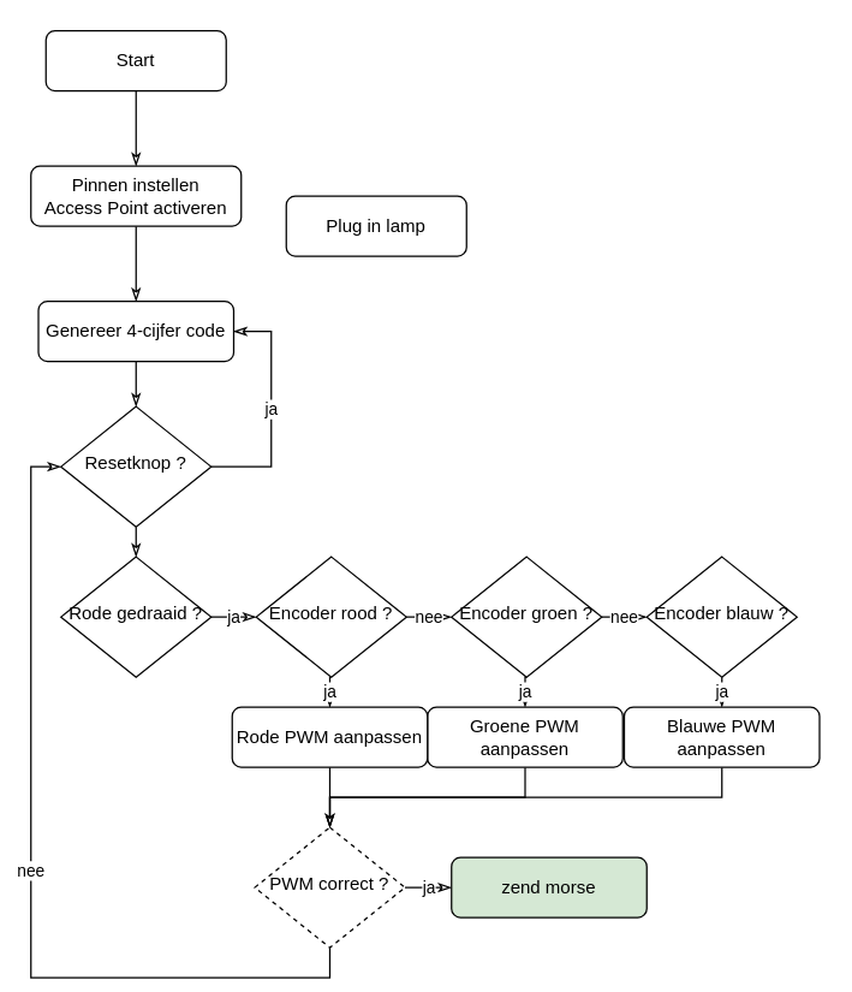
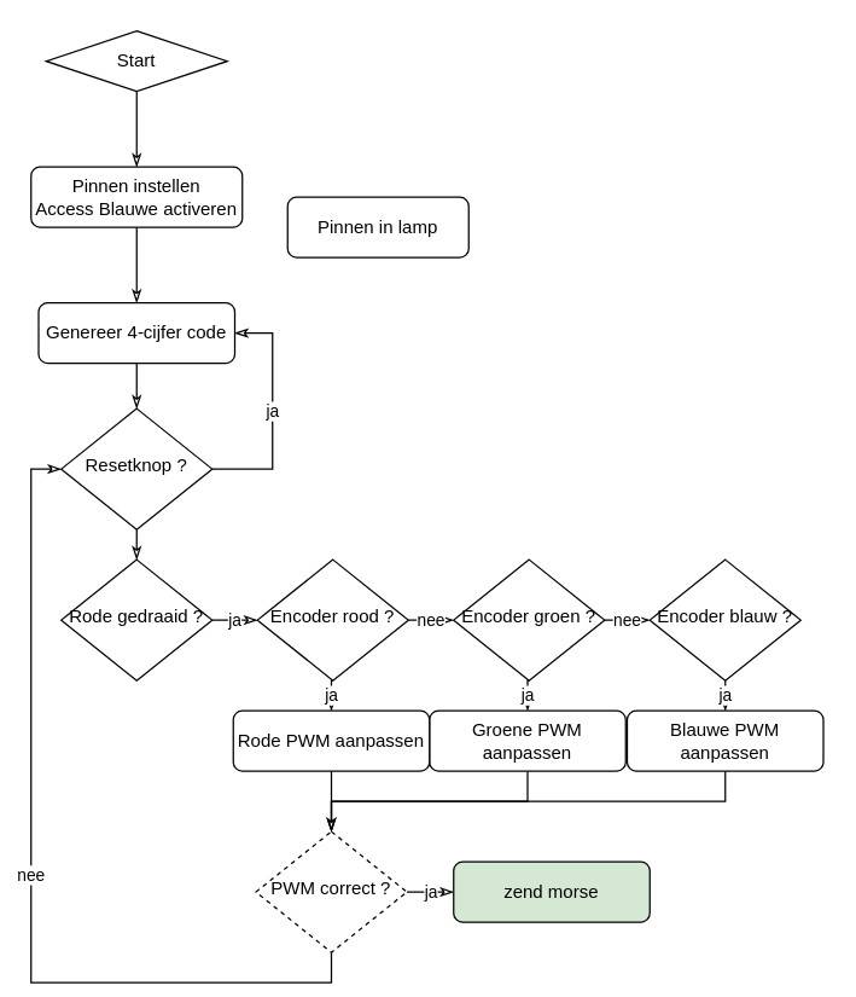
- <mxCell id="3" value="Start" style="rounded=1;whiteSpace=wrap;html=1;fontSize=12;glass=0;strokeWidth=1;shadow=0;" parent="1" vertex="1"><mxGeometry x="30" y="20" width="120" height="40" as="geometry" /></mxCell>
+ <mxCell id="3" value="Start" style="rhombus;whiteSpace=wrap;html=1;fontSize=12;glass=0;strokeWidth=1;shadow=0;" parent="1" vertex="1"><mxGeometry x="30" y="20" width="120" height="40" as="geometry" /></mxCell>
- <mxCell id="6" value="Pinnen instellen&lt;br&gt;Access Point activeren" style="rounded=1;whiteSpace=wrap;html=1;fontSize=12;glass=0;strokeWidth=1;shadow=0;" vertex="1" parent="1"><mxGeometry x="20" y="110" width="140" height="40" as="geometry" /></mxCell>
+ <mxCell id="6" value="Pinnen instellen&lt;br&gt;Access Blauwe activeren" style="rounded=1;whiteSpace=wrap;html=1;fontSize=12;glass=0;strokeWidth=1;shadow=0;" vertex="1" parent="1"><mxGeometry x="20" y="110" width="140" height="40" as="geometry" /></mxCell>
- <mxCell id="4" value="Plug in lamp" style="rounded=1;whiteSpace=wrap;html=1;fontSize=12;glass=0;strokeWidth=1;shadow=0;" parent="1" vertex="1"><mxGeometry x="190" y="130" width="120" height="40" as="geometry" /></mxCell>
+ <mxCell id="4" value="Pinnen in lamp" style="rounded=1;whiteSpace=wrap;html=1;fontSize=12;glass=0;strokeWidth=1;shadow=0;" parent="1" vertex="1"><mxGeometry x="190" y="130" width="120" height="40" as="geometry" /></mxCell>
